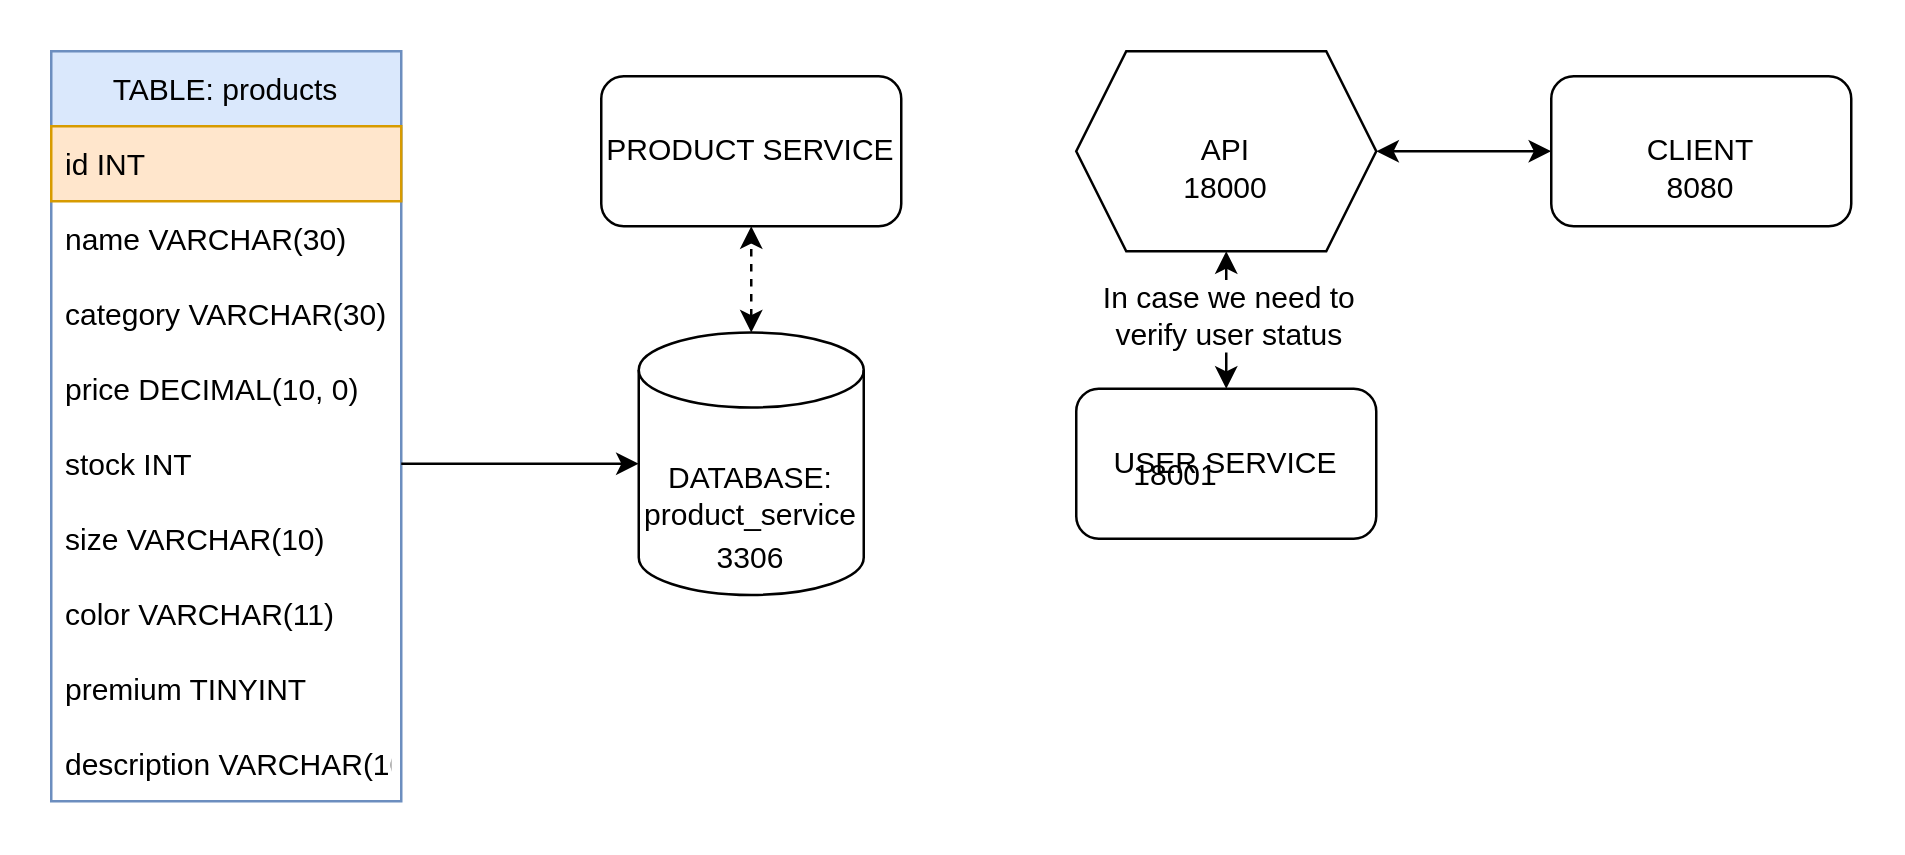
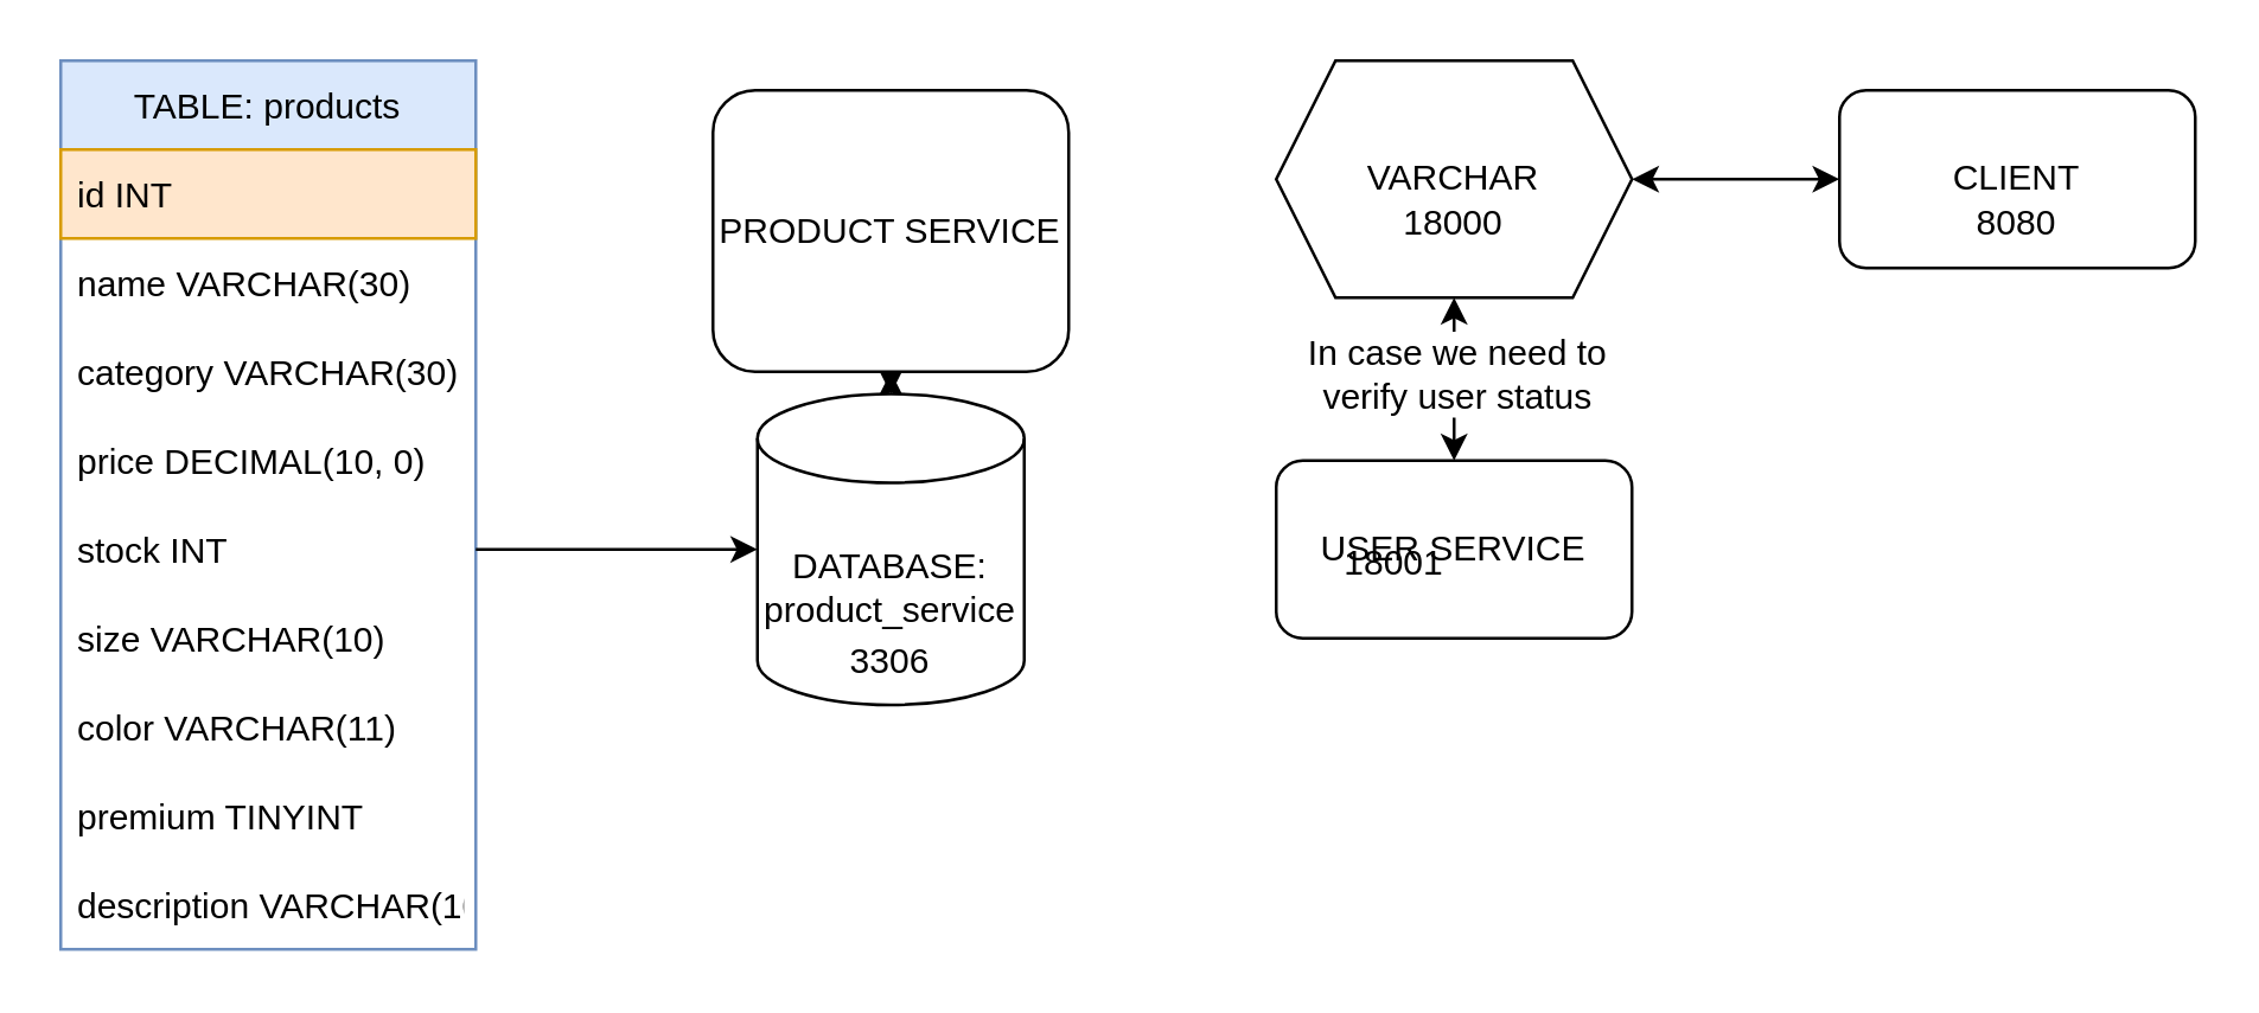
- <mxCell id="13" value="PRODUCT SERVICE" style="rounded=1;whiteSpace=wrap;html=1;" vertex="1" parent="1"><mxGeometry x="240" y="30" width="120" height="60" as="geometry" /></mxCell>
+ <mxCell id="13" value="PRODUCT SERVICE" style="rounded=1;whiteSpace=wrap;html=1;" vertex="1" parent="1"><mxGeometry x="240" y="30" width="120" height="95" as="geometry" /></mxCell>
- <mxCell id="14" value="API" style="shape=hexagon;perimeter=hexagonPerimeter2;whiteSpace=wrap;html=1;fixedSize=1;" vertex="1" parent="1"><mxGeometry x="430" y="20" width="120" height="80" as="geometry" /></mxCell>
+ <mxCell id="14" value="VARCHAR" style="shape=hexagon;perimeter=hexagonPerimeter2;whiteSpace=wrap;html=1;fixedSize=1;" vertex="1" parent="1"><mxGeometry x="430" y="20" width="120" height="80" as="geometry" /></mxCell>
